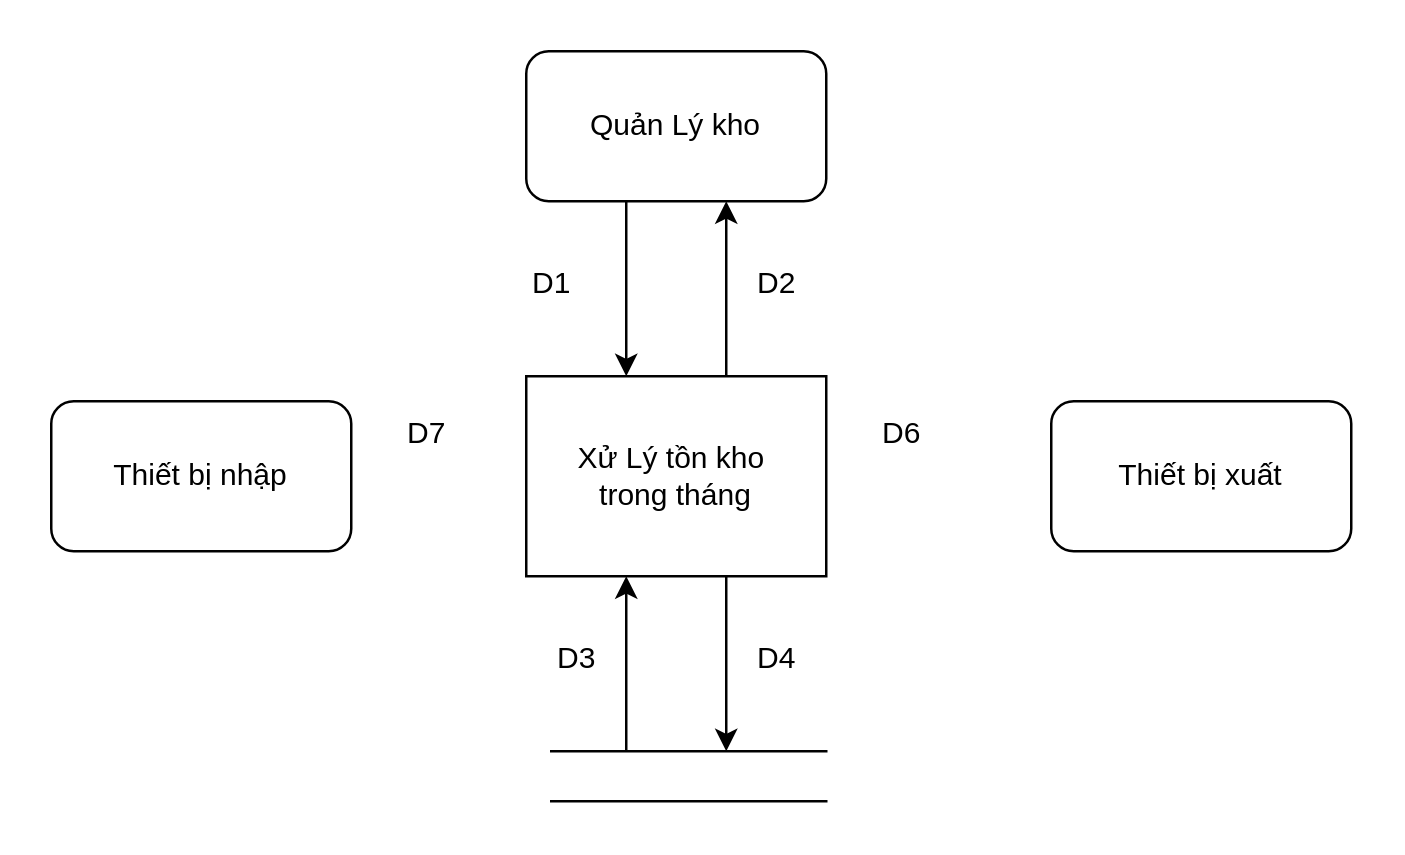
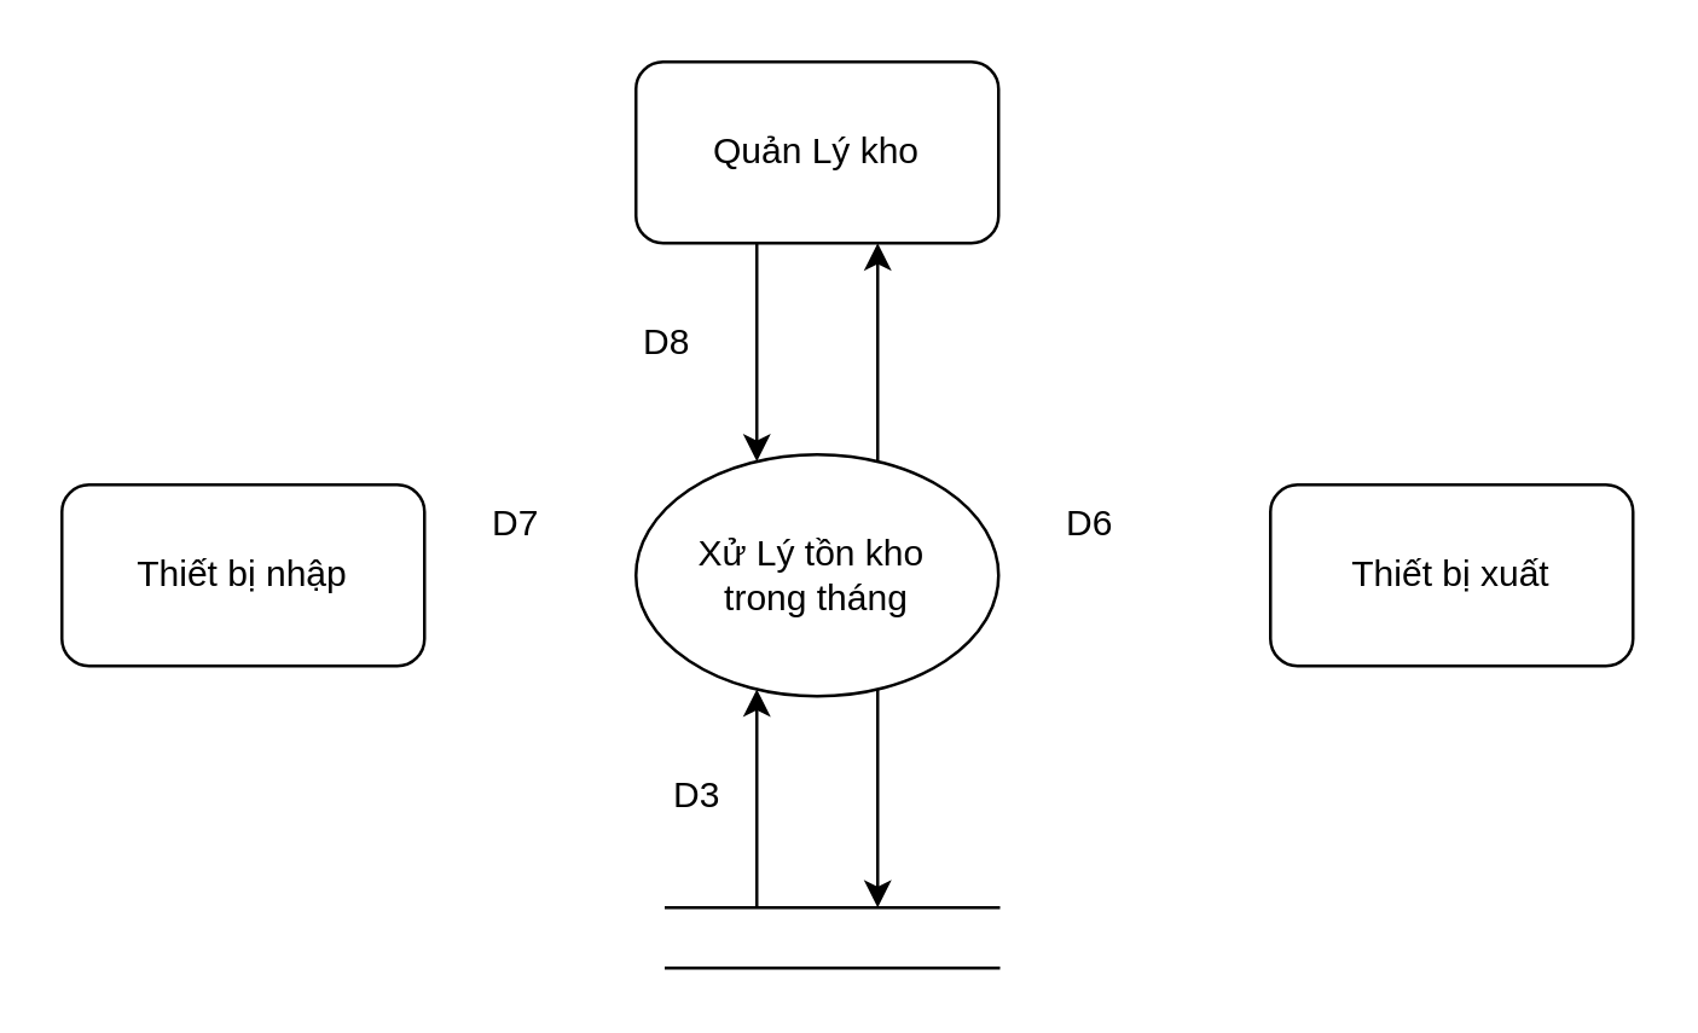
- <mxCell id="11" value="D1" style="text;html=1;align=center;verticalAlign=middle;resizable=0;points=[];autosize=1;strokeColor=none;fillColor=none;" vertex="1" parent="1"><mxGeometry x="200" y="98" width="40" height="30" as="geometry" /></mxCell>
+ <mxCell id="11" value="D8" style="text;html=1;align=center;verticalAlign=middle;resizable=0;points=[];autosize=1;strokeColor=none;fillColor=none;" vertex="1" parent="1"><mxGeometry x="200" y="98" width="40" height="30" as="geometry" /></mxCell>
- <mxCell id="12" value="D2" style="text;html=1;align=center;verticalAlign=middle;resizable=0;points=[];autosize=1;strokeColor=none;fillColor=none;" vertex="1" parent="1"><mxGeometry x="290" y="98" width="40" height="30" as="geometry" /></mxCell>
- <mxCell id="6" value="Xử Lý tồn kho&amp;nbsp;&lt;br&gt;trong tháng" style="whiteSpace=wrap;html=1;rounded=0;" vertex="1" parent="1"><mxGeometry x="210" y="150" width="120" height="80" as="geometry" /></mxCell>
+ <mxCell id="6" value="Xử Lý tồn kho&amp;nbsp;&lt;br&gt;trong tháng" style="ellipse;whiteSpace=wrap;html=1;" vertex="1" parent="1"><mxGeometry x="210" y="150" width="120" height="80" as="geometry" /></mxCell>
- <mxCell id="14" value="D4" style="text;html=1;align=center;verticalAlign=middle;resizable=0;points=[];autosize=1;strokeColor=none;fillColor=none;" vertex="1" parent="1"><mxGeometry x="290" y="248" width="40" height="30" as="geometry" /></mxCell>
